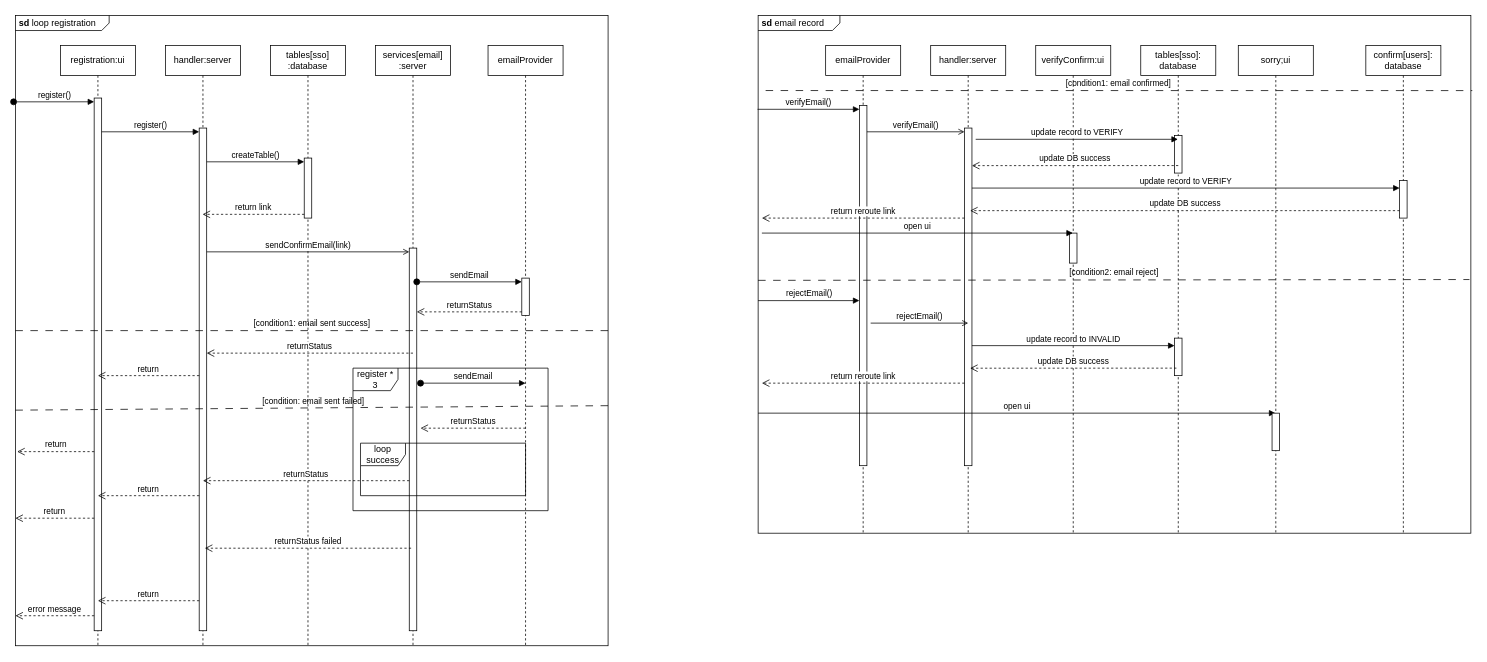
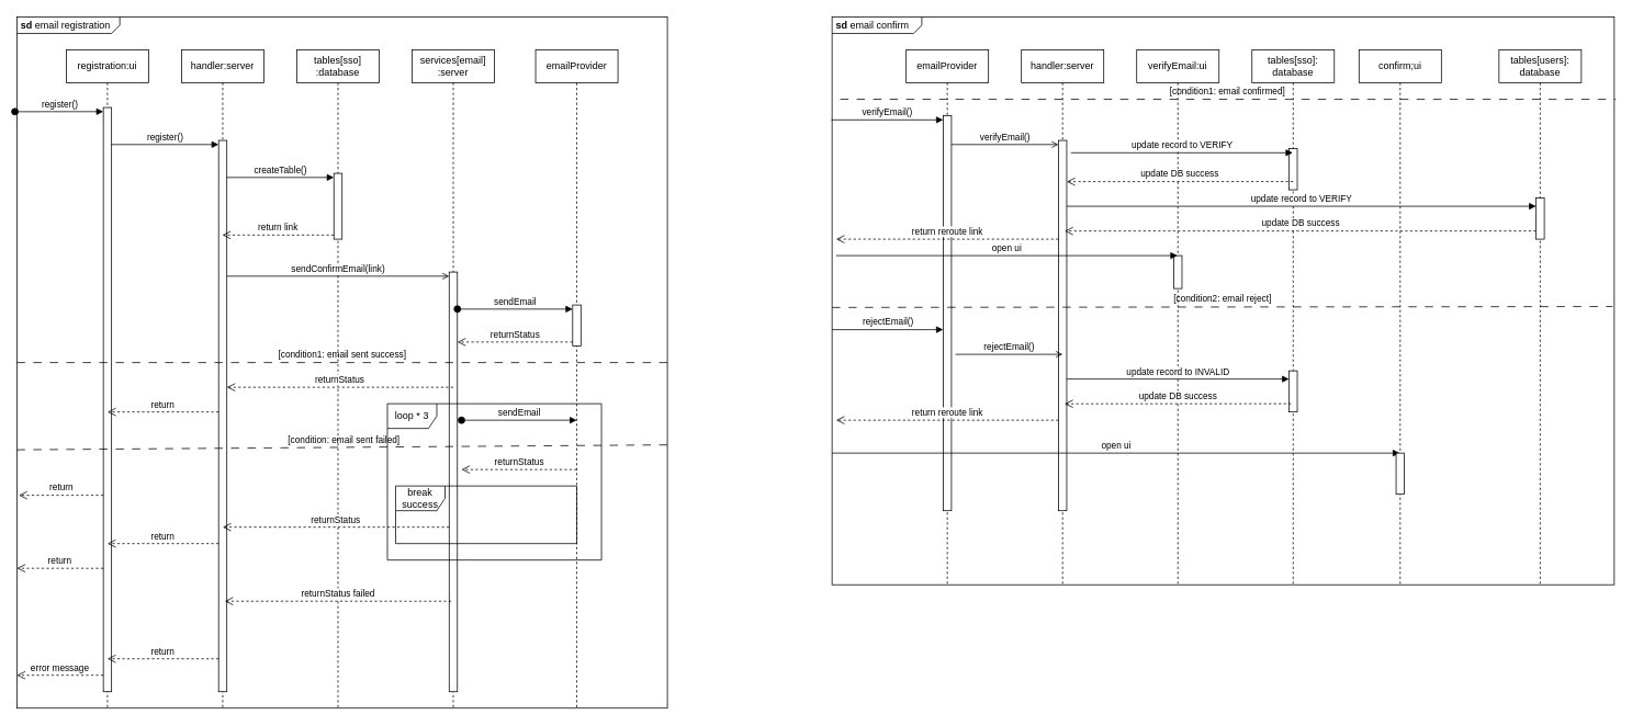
- <mxCell id="3" value="&lt;p style=&quot;margin:0px;margin-top:4px;margin-left:5px;text-align:left;&quot;&gt;&lt;b&gt;sd&lt;/b&gt;&amp;nbsp;loop registration&lt;/p&gt;" style="html=1;shape=mxgraph.sysml.package;overflow=fill;labelX=125;align=left;spacingLeft=5;verticalAlign=top;spacingTop=-3;" parent="1" vertex="1"><mxGeometry x="20" y="20" width="790" height="840" as="geometry" /></mxCell>
+ <mxCell id="3" value="&lt;p style=&quot;margin:0px;margin-top:4px;margin-left:5px;text-align:left;&quot;&gt;&lt;b&gt;sd&lt;/b&gt;&amp;nbsp;email registration&lt;/p&gt;" style="html=1;shape=mxgraph.sysml.package;overflow=fill;labelX=125;align=left;spacingLeft=5;verticalAlign=top;spacingTop=-3;" parent="1" vertex="1"><mxGeometry x="20" y="20" width="790" height="840" as="geometry" /></mxCell>
- <mxCell id="2" value="&lt;p style=&quot;margin:0px;margin-top:4px;margin-left:5px;text-align:left;&quot;&gt;&lt;b&gt;sd&lt;/b&gt;&amp;nbsp;email record&lt;/p&gt;" style="html=1;shape=mxgraph.sysml.package;overflow=fill;labelX=109.92;align=left;spacingLeft=5;verticalAlign=top;spacingTop=-3;" parent="1" vertex="1"><mxGeometry x="1010" y="20" width="950" height="690" as="geometry" /></mxCell>
+ <mxCell id="2" value="&lt;p style=&quot;margin:0px;margin-top:4px;margin-left:5px;text-align:left;&quot;&gt;&lt;b&gt;sd&lt;/b&gt;&amp;nbsp;email confirm&lt;/p&gt;" style="html=1;shape=mxgraph.sysml.package;overflow=fill;labelX=109.92;align=left;spacingLeft=5;verticalAlign=top;spacingTop=-3;" parent="1" vertex="1"><mxGeometry x="1010" y="20" width="950" height="690" as="geometry" /></mxCell>
- <mxCell id="42" value="verifyConfirm:ui" style="shape=umlLifeline;perimeter=lifelinePerimeter;whiteSpace=wrap;html=1;container=1;dropTarget=0;collapsible=0;recursiveResize=0;outlineConnect=0;portConstraint=eastwest;newEdgeStyle={&quot;curved&quot;:0,&quot;rounded&quot;:0};" parent="1" vertex="1"><mxGeometry x="1380" y="60" width="100" height="650" as="geometry" /></mxCell>
+ <mxCell id="42" value="verifyEmail:ui" style="shape=umlLifeline;perimeter=lifelinePerimeter;whiteSpace=wrap;html=1;container=1;dropTarget=0;collapsible=0;recursiveResize=0;outlineConnect=0;portConstraint=eastwest;newEdgeStyle={&quot;curved&quot;:0,&quot;rounded&quot;:0};" parent="1" vertex="1"><mxGeometry x="1380" y="60" width="100" height="650" as="geometry" /></mxCell>
- <mxCell id="59" value="sorry;ui" style="shape=umlLifeline;perimeter=lifelinePerimeter;whiteSpace=wrap;html=1;container=1;dropTarget=0;collapsible=0;recursiveResize=0;outlineConnect=0;portConstraint=eastwest;newEdgeStyle={&quot;curved&quot;:0,&quot;rounded&quot;:0};" parent="1" vertex="1"><mxGeometry x="1650" y="60" width="100" height="650" as="geometry" /></mxCell>
+ <mxCell id="59" value="confirm;ui" style="shape=umlLifeline;perimeter=lifelinePerimeter;whiteSpace=wrap;html=1;container=1;dropTarget=0;collapsible=0;recursiveResize=0;outlineConnect=0;portConstraint=eastwest;newEdgeStyle={&quot;curved&quot;:0,&quot;rounded&quot;:0};" parent="1" vertex="1"><mxGeometry x="1650" y="60" width="100" height="650" as="geometry" /></mxCell>
- <mxCell id="61" value="confirm[users]:&lt;br&gt;database" style="shape=umlLifeline;perimeter=lifelinePerimeter;whiteSpace=wrap;html=1;container=1;dropTarget=0;collapsible=0;recursiveResize=0;outlineConnect=0;portConstraint=eastwest;newEdgeStyle={&quot;curved&quot;:0,&quot;rounded&quot;:0};" parent="1" vertex="1"><mxGeometry x="1820" y="60" width="100" height="650" as="geometry" /></mxCell>
+ <mxCell id="61" value="tables[users]:&lt;br&gt;database" style="shape=umlLifeline;perimeter=lifelinePerimeter;whiteSpace=wrap;html=1;container=1;dropTarget=0;collapsible=0;recursiveResize=0;outlineConnect=0;portConstraint=eastwest;newEdgeStyle={&quot;curved&quot;:0,&quot;rounded&quot;:0};" parent="1" vertex="1"><mxGeometry x="1820" y="60" width="100" height="650" as="geometry" /></mxCell>
- <mxCell id="25" value="register * 3" style="shape=umlFrame;whiteSpace=wrap;html=1;pointerEvents=0;" parent="1" vertex="1"><mxGeometry x="470" y="490" width="260" height="190" as="geometry" /></mxCell>
+ <mxCell id="25" value="loop * 3" style="shape=umlFrame;whiteSpace=wrap;html=1;pointerEvents=0;" parent="1" vertex="1"><mxGeometry x="470" y="490" width="260" height="190" as="geometry" /></mxCell>
- <mxCell id="28" value="loop&lt;div&gt;success&lt;/div&gt;" style="shape=umlFrame;whiteSpace=wrap;html=1;pointerEvents=0;" parent="1" vertex="1"><mxGeometry x="480" y="590" width="220" height="70" as="geometry" /></mxCell>
+ <mxCell id="28" value="break&lt;div&gt;success&lt;/div&gt;" style="shape=umlFrame;whiteSpace=wrap;html=1;pointerEvents=0;" parent="1" vertex="1"><mxGeometry x="480" y="590" width="220" height="70" as="geometry" /></mxCell>
